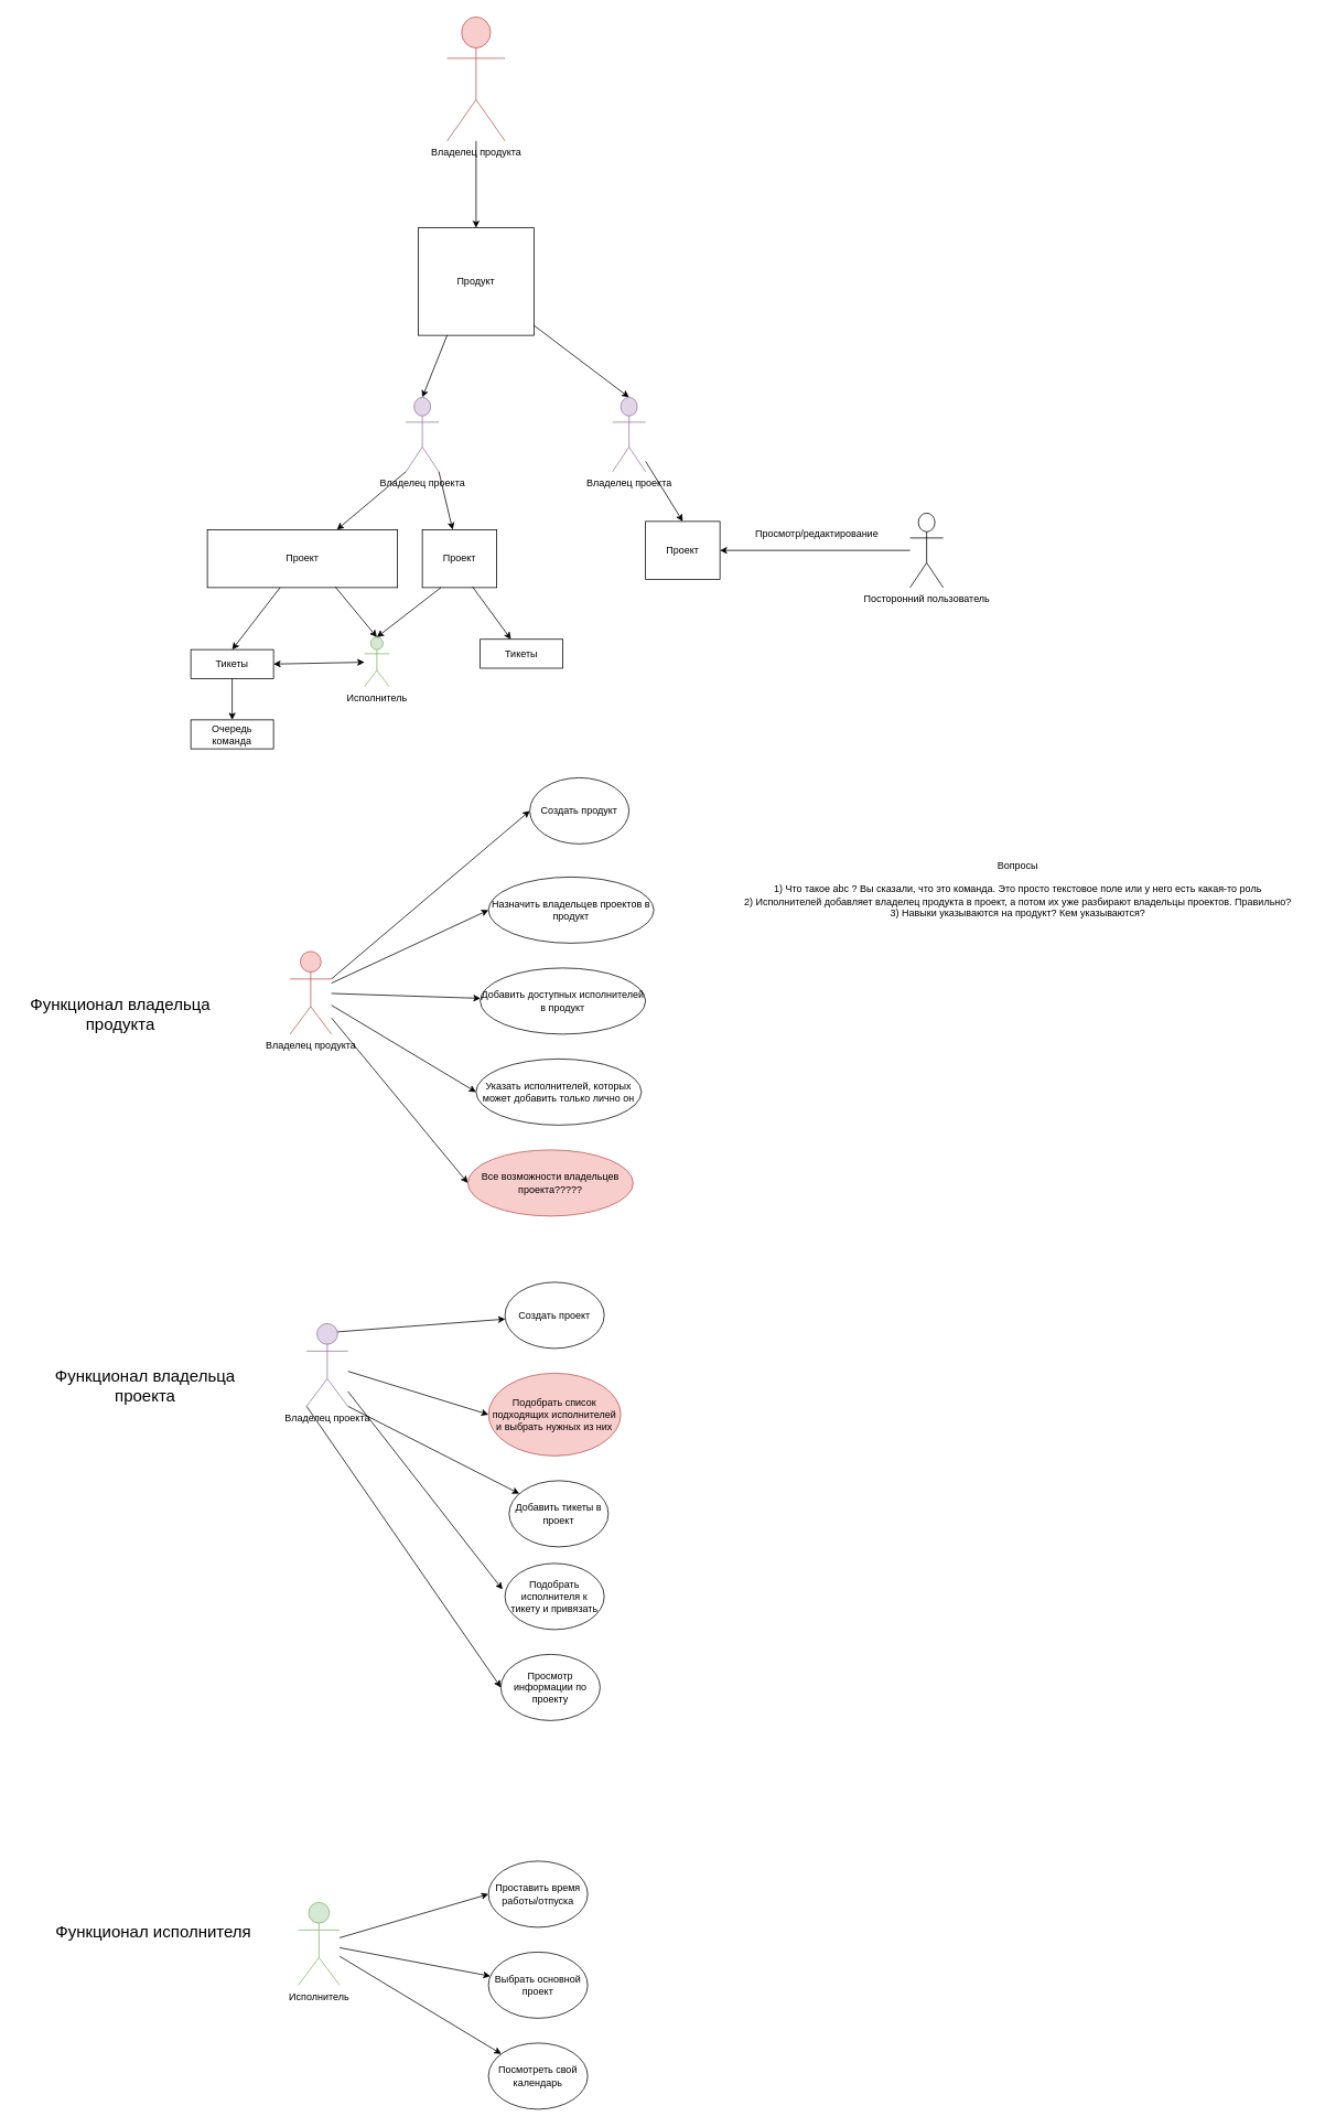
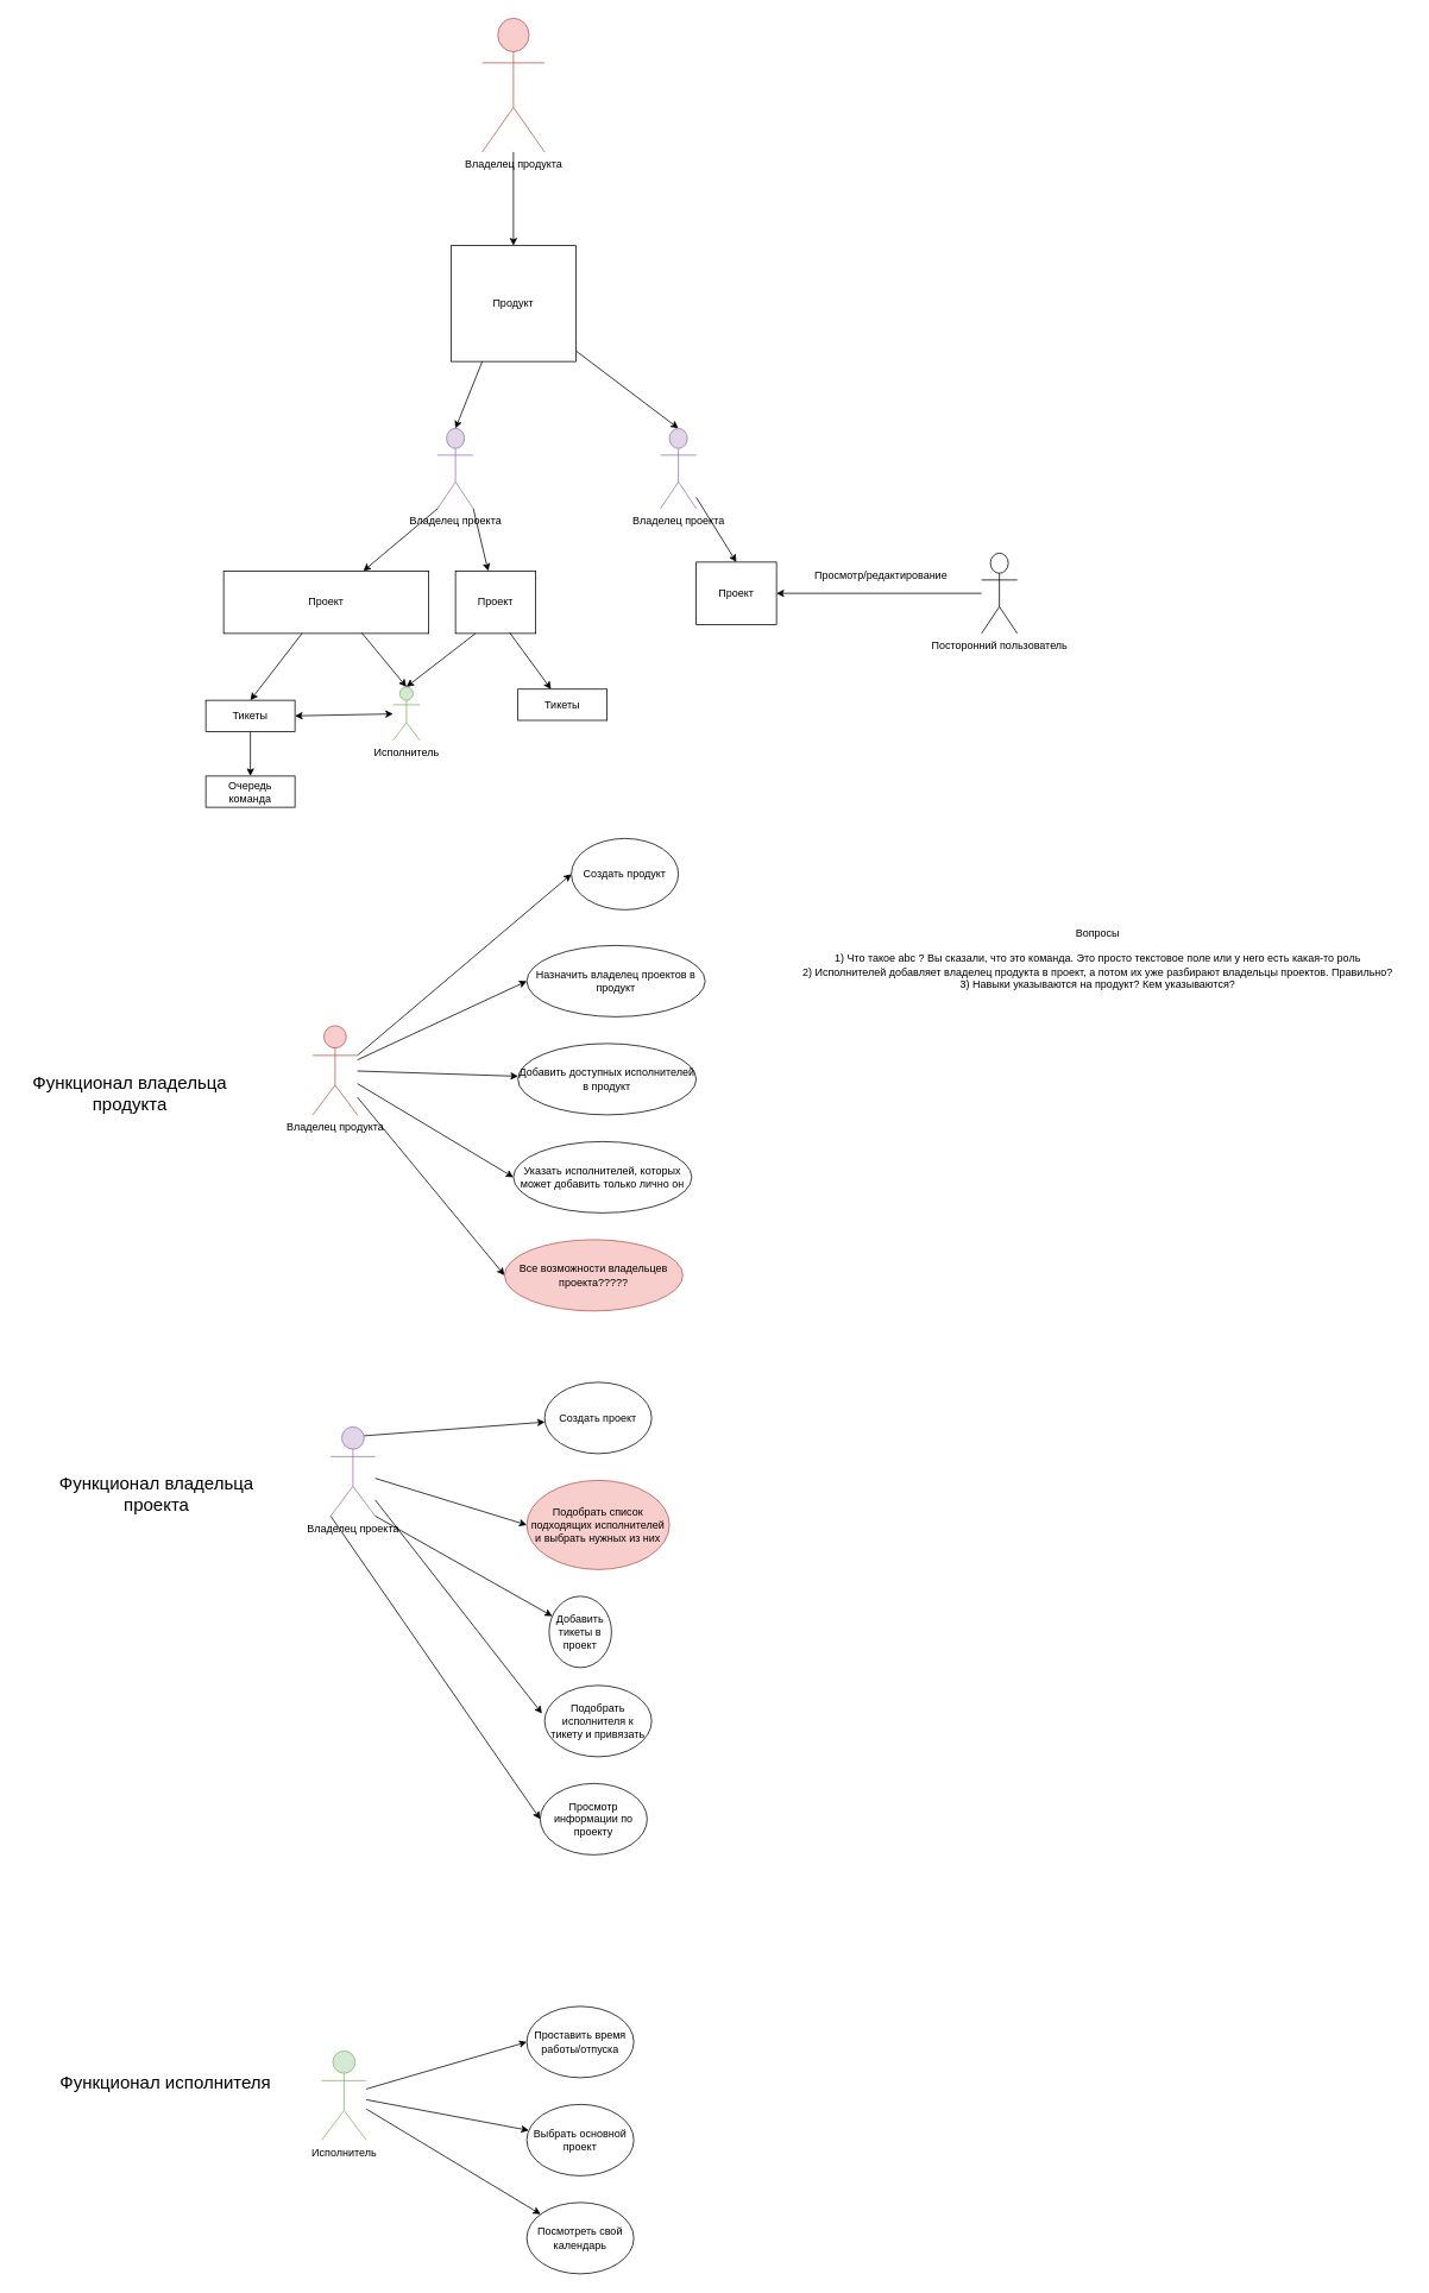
- <mxCell id="30" value="Назначить владельцев проектов в продукт" style="ellipse;whiteSpace=wrap;html=1;" vertex="1" parent="1"><mxGeometry x="590" y="1060" width="200" height="80" as="geometry" /></mxCell>
+ <mxCell id="30" value="Назначить владелец проектов в продукт" style="ellipse;whiteSpace=wrap;html=1;" vertex="1" parent="1"><mxGeometry x="590" y="1060" width="200" height="80" as="geometry" /></mxCell>
- <mxCell id="44" value="Добавить тикеты в проект" style="ellipse;whiteSpace=wrap;html=1;" vertex="1" parent="1"><mxGeometry x="615" y="1790" width="120" height="80" as="geometry" /></mxCell>
+ <mxCell id="44" value="Добавить тикеты в проект" style="ellipse;whiteSpace=wrap;html=1;" vertex="1" parent="1"><mxGeometry x="615" y="1790" width="70" height="80" as="geometry" /></mxCell>
